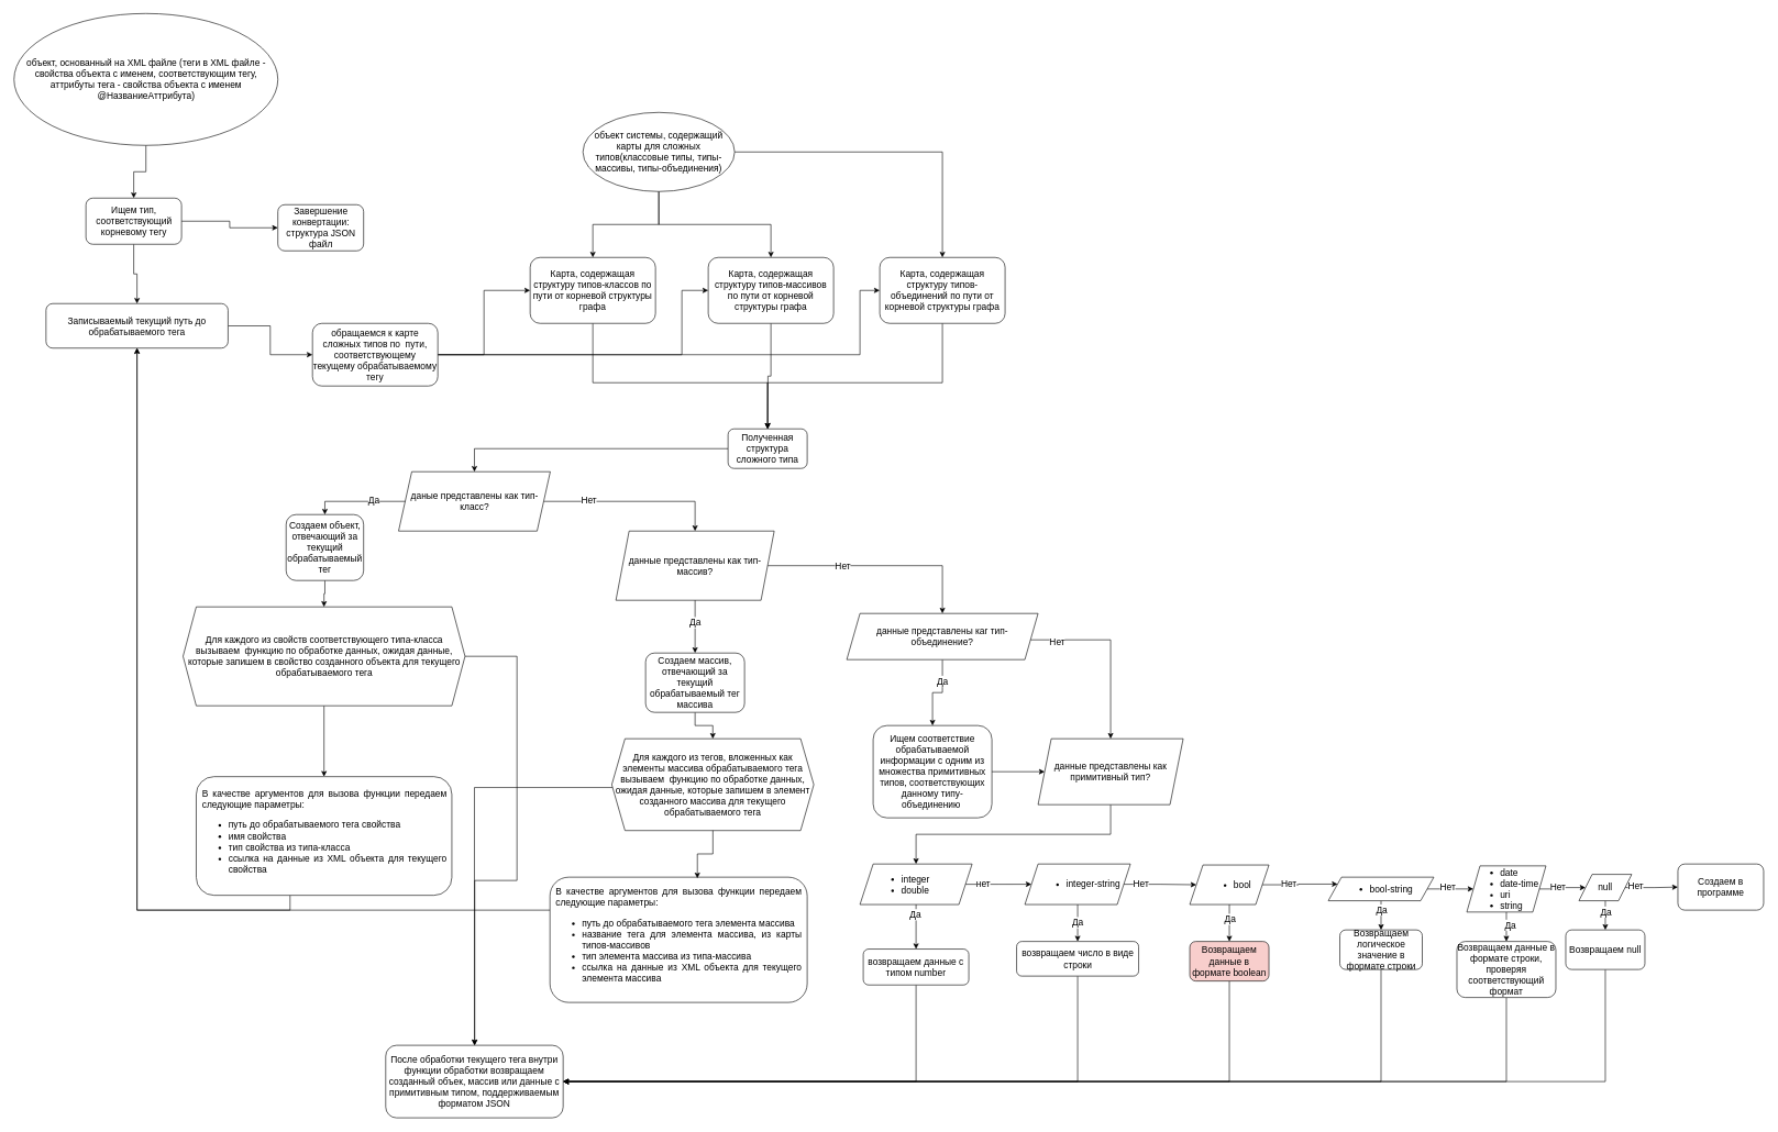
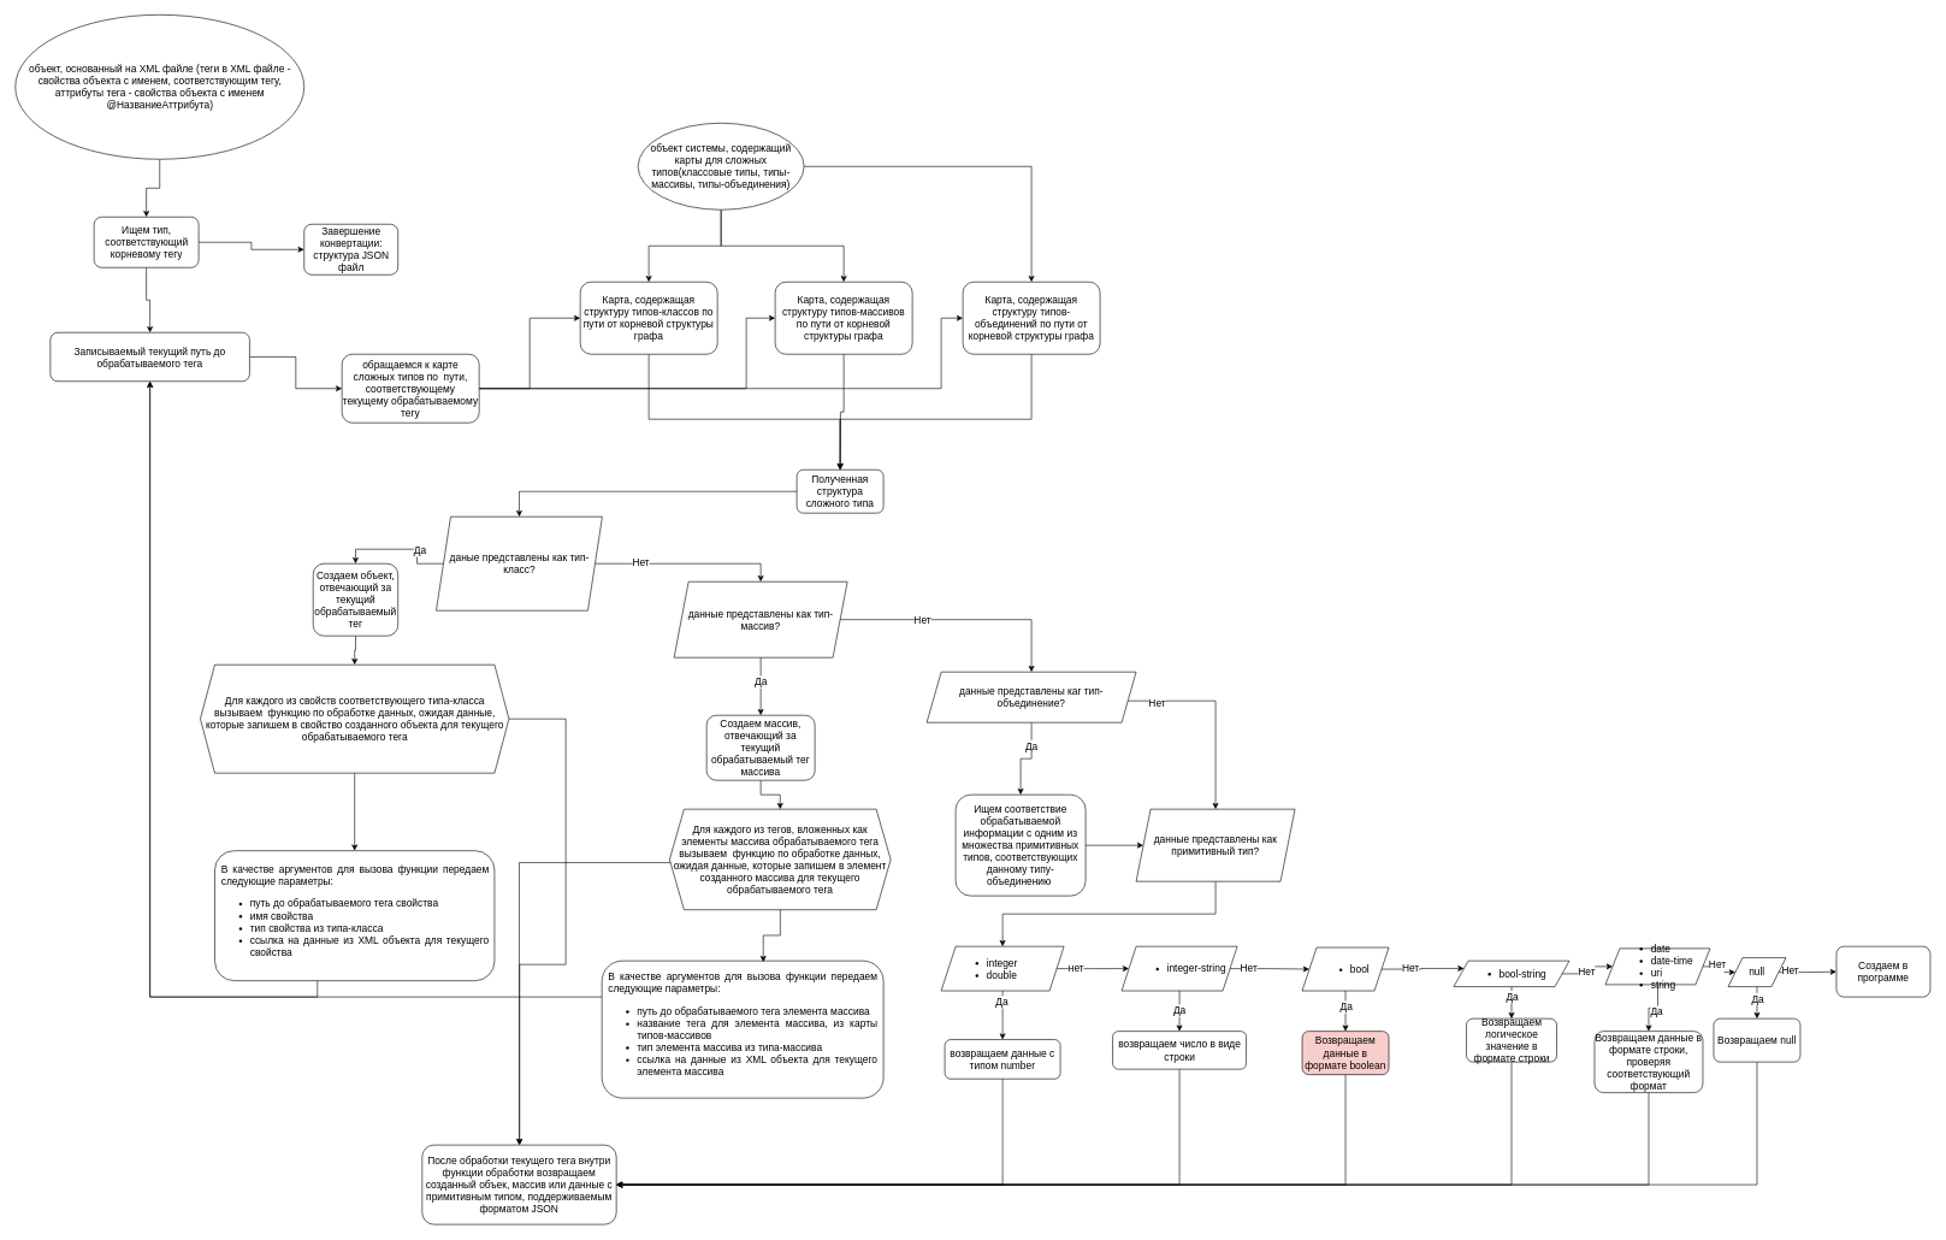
- <mxCell id="20" value="даные представлены как тип-класс?" style="shape=parallelogram;perimeter=parallelogramPerimeter;whiteSpace=wrap;html=1;fixedSize=1;fontSize=14;" vertex="1" parent="1"><mxGeometry x="603.5" y="715" width="230" height="90" as="geometry" /></mxCell>
+ <mxCell id="20" value="даные представлены как тип-класс?" style="shape=parallelogram;perimeter=parallelogramPerimeter;whiteSpace=wrap;html=1;fixedSize=1;fontSize=14;" vertex="1" parent="1"><mxGeometry x="603.5" y="715" width="230" height="130" as="geometry" /></mxCell>
- <mxCell id="92" value="&lt;ul style=&quot;font-size: 14px;&quot;&gt;&lt;li style=&quot;text-align: justify; font-size: 14px;&quot;&gt;date&lt;/li&gt;&lt;li style=&quot;text-align: justify; font-size: 14px;&quot;&gt;date-time&lt;/li&gt;&lt;li style=&quot;text-align: justify; font-size: 14px;&quot;&gt;uri&lt;/li&gt;&lt;li style=&quot;text-align: justify; font-size: 14px;&quot;&gt;string&lt;/li&gt;&lt;/ul&gt;" style="shape=parallelogram;perimeter=parallelogramPerimeter;whiteSpace=wrap;html=1;fixedSize=1;fontSize=14;" vertex="1" parent="1"><mxGeometry x="2223" y="1312.87" width="120" height="70" as="geometry" /></mxCell>
+ <mxCell id="92" value="&lt;ul style=&quot;font-size: 14px;&quot;&gt;&lt;li style=&quot;text-align: justify; font-size: 14px;&quot;&gt;date&lt;/li&gt;&lt;li style=&quot;text-align: justify; font-size: 14px;&quot;&gt;date-time&lt;/li&gt;&lt;li style=&quot;text-align: justify; font-size: 14px;&quot;&gt;uri&lt;/li&gt;&lt;li style=&quot;text-align: justify; font-size: 14px;&quot;&gt;string&lt;/li&gt;&lt;/ul&gt;" style="shape=parallelogram;perimeter=parallelogramPerimeter;whiteSpace=wrap;html=1;fixedSize=1;fontSize=14;" vertex="1" parent="1"><mxGeometry x="2223" y="1312.87" width="145" height="50" as="geometry" /></mxCell>
